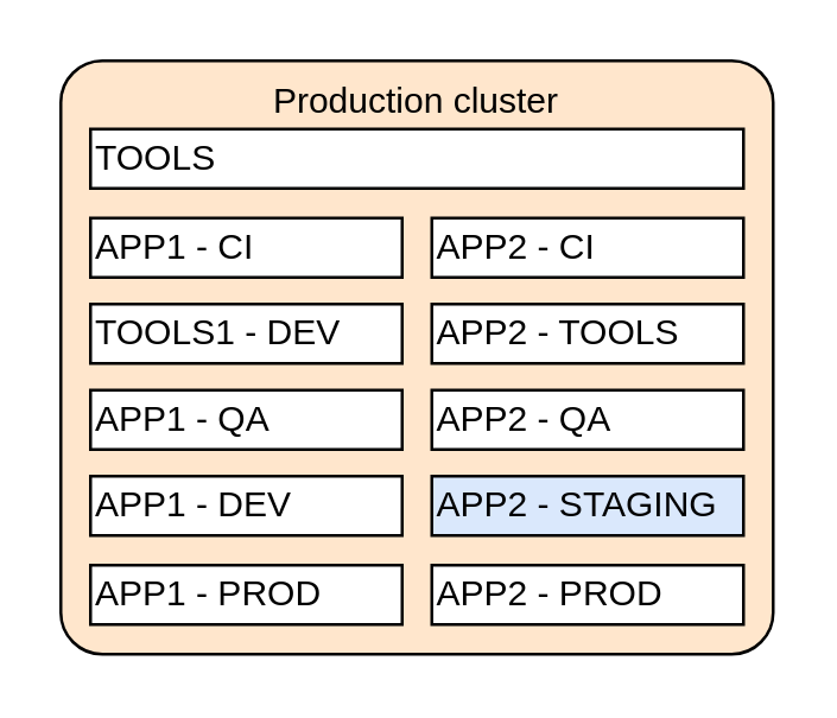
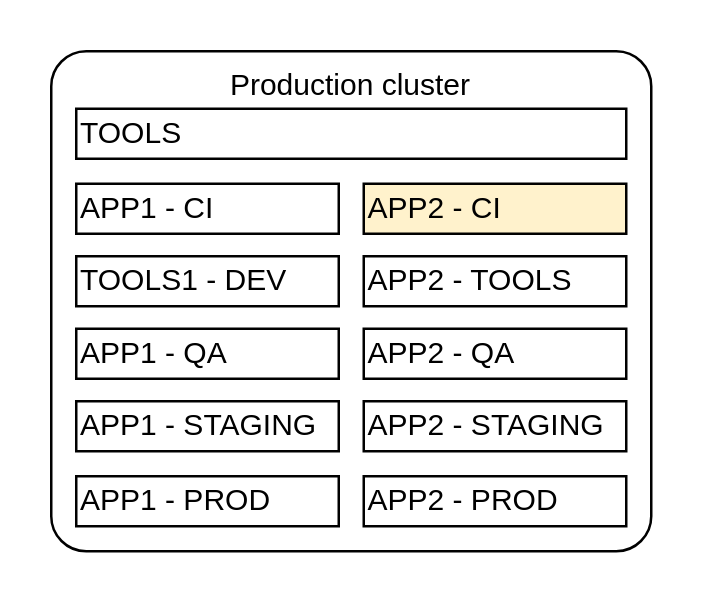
- <mxCell id="14" value="APP2 - CI" style="rounded=0;whiteSpace=wrap;html=1;align=left;" vertex="1" parent="12"><mxGeometry x="115" width="105" height="20" as="geometry" /></mxCell>
+ <mxCell id="14" value="APP2 - CI" style="rounded=0;whiteSpace=wrap;html=1;align=left;fillColor=#fff2cc;" vertex="1" parent="12"><mxGeometry x="115" width="105" height="20" as="geometry" /></mxCell>
- <mxCell id="2" value="Production cluster" style="rounded=1;whiteSpace=wrap;html=1;verticalAlign=top;arcSize=7;fillColor=#ffe6cc;" vertex="1" parent="1"><mxGeometry x="20" y="20" width="240" height="200" as="geometry" /></mxCell>
+ <mxCell id="2" value="Production cluster" style="rounded=1;whiteSpace=wrap;html=1;verticalAlign=top;arcSize=7;" vertex="1" parent="1"><mxGeometry x="20" y="20" width="240" height="200" as="geometry" /></mxCell>
- <mxCell id="7" value="APP1 - DEV" style="rounded=0;whiteSpace=wrap;html=1;align=left;" vertex="1" parent="6"><mxGeometry width="105" height="20" as="geometry" /></mxCell>
+ <mxCell id="7" value="APP1 - STAGING" style="rounded=0;whiteSpace=wrap;html=1;align=left;" vertex="1" parent="6"><mxGeometry width="105" height="20" as="geometry" /></mxCell>
- <mxCell id="8" value="APP2 - STAGING" style="rounded=0;whiteSpace=wrap;html=1;align=left;fillColor=#dae8fc;" vertex="1" parent="6"><mxGeometry x="115" width="105" height="20" as="geometry" /></mxCell>
+ <mxCell id="8" value="APP2 - STAGING" style="rounded=0;whiteSpace=wrap;html=1;align=left;" vertex="1" parent="6"><mxGeometry x="115" width="105" height="20" as="geometry" /></mxCell>
